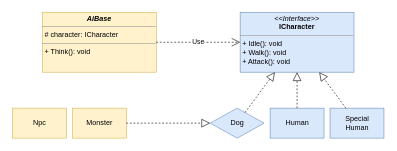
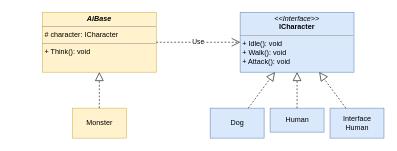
- <mxCell id="5" value="Npc" style="html=1;fillColor=#fff2cc;strokeColor=#d6b656;" vertex="1" parent="1"><mxGeometry x="20" y="180" width="90" height="50" as="geometry" /></mxCell>
- <mxCell id="7" value="" style="endArrow=block;dashed=1;endFill=0;endSize=12;html=1;" edge="1" parent="1" source="6" target="8"><mxGeometry width="160" relative="1" as="geometry"><mxPoint x="37.857" y="230" as="sourcePoint" /><mxPoint x="129.286" y="130" as="targetPoint" /></mxGeometry></mxCell>
+ <mxCell id="7" value="" style="endArrow=block;dashed=1;endFill=0;endSize=12;html=1;" edge="1" parent="1" source="6" target="2"><mxGeometry width="160" relative="1" as="geometry"><mxPoint x="37.857" y="230" as="sourcePoint" /><mxPoint x="129.286" y="130" as="targetPoint" /></mxGeometry></mxCell>
- <mxCell id="8" value="Dog" style="rhombus;html=1;fillColor=#dae8fc;strokeColor=#6c8ebf;" vertex="1" parent="1"><mxGeometry x="350" y="180" width="90" height="50" as="geometry" /></mxCell>
+ <mxCell id="8" value="Dog" style="html=1;fillColor=#dae8fc;strokeColor=#6c8ebf;" vertex="1" parent="1"><mxGeometry x="350" y="180" width="90" height="50" as="geometry" /></mxCell>
- <mxCell id="10" value="Human" style="html=1;fillColor=#dae8fc;strokeColor=#6c8ebf;" vertex="1" parent="1"><mxGeometry x="450" y="180" width="90" height="50" as="geometry" /></mxCell>
+ <mxCell id="10" value="Human" style="html=1;fillColor=#dae8fc;strokeColor=#6c8ebf;" vertex="1" parent="1"><mxGeometry x="450" y="180" width="90" height="40" as="geometry" /></mxCell>
- <mxCell id="9" value="Special&lt;br&gt;Human" style="html=1;fillColor=#dae8fc;strokeColor=#6c8ebf;" vertex="1" parent="1"><mxGeometry x="550" y="180" width="90" height="50" as="geometry" /></mxCell>
+ <mxCell id="9" value="Interface&lt;br&gt;Human" style="html=1;fillColor=#dae8fc;strokeColor=#6c8ebf;" vertex="1" parent="1"><mxGeometry x="550" y="180" width="90" height="50" as="geometry" /></mxCell>
